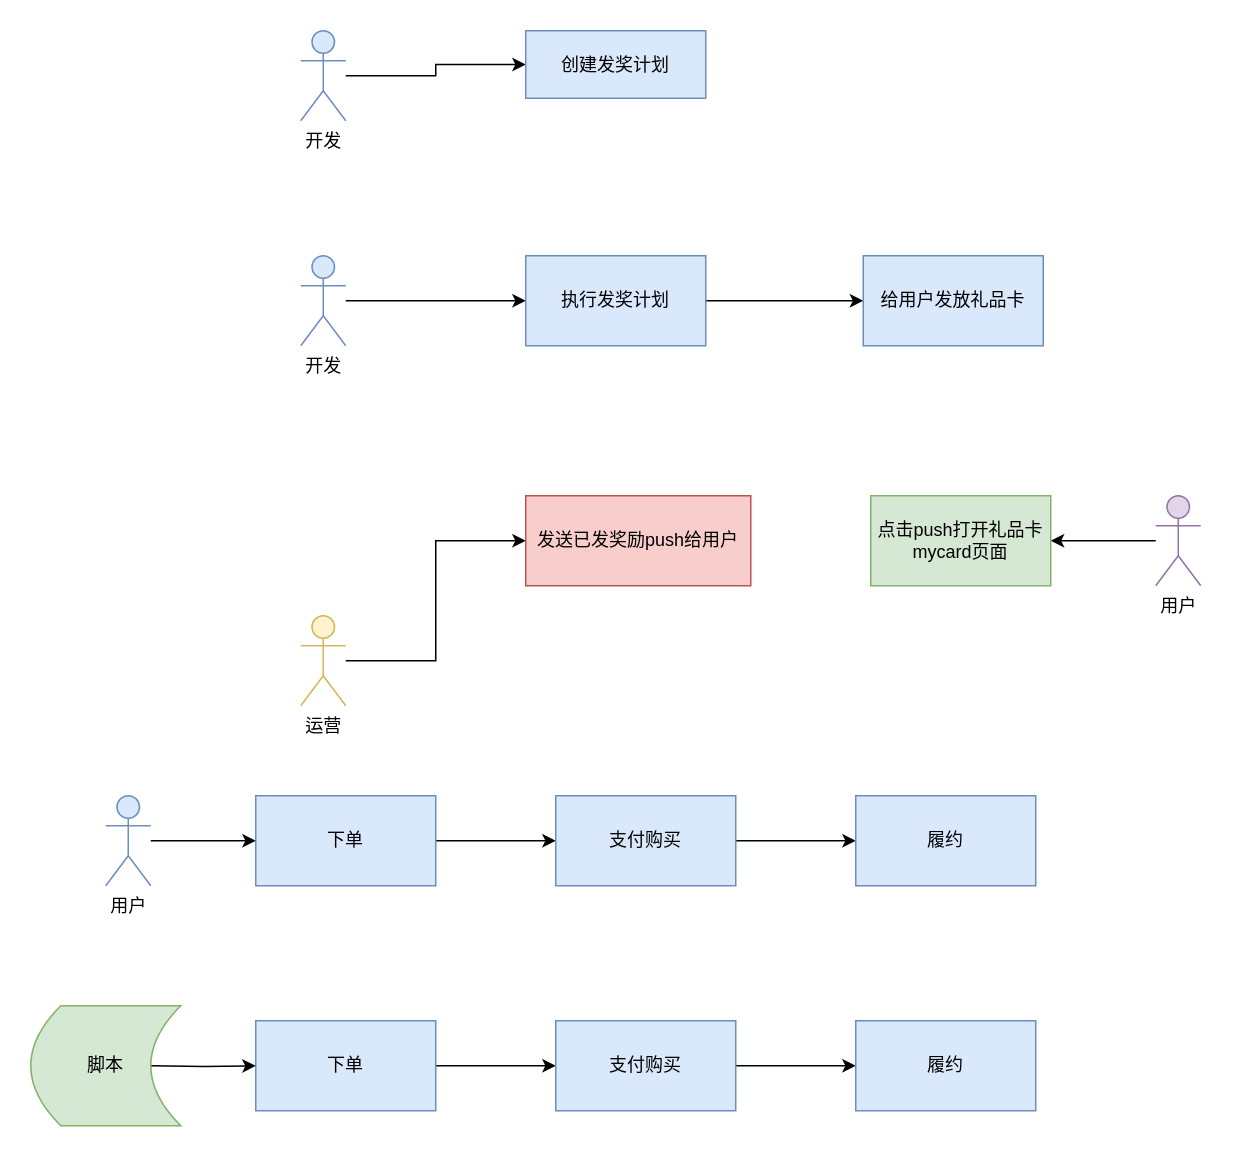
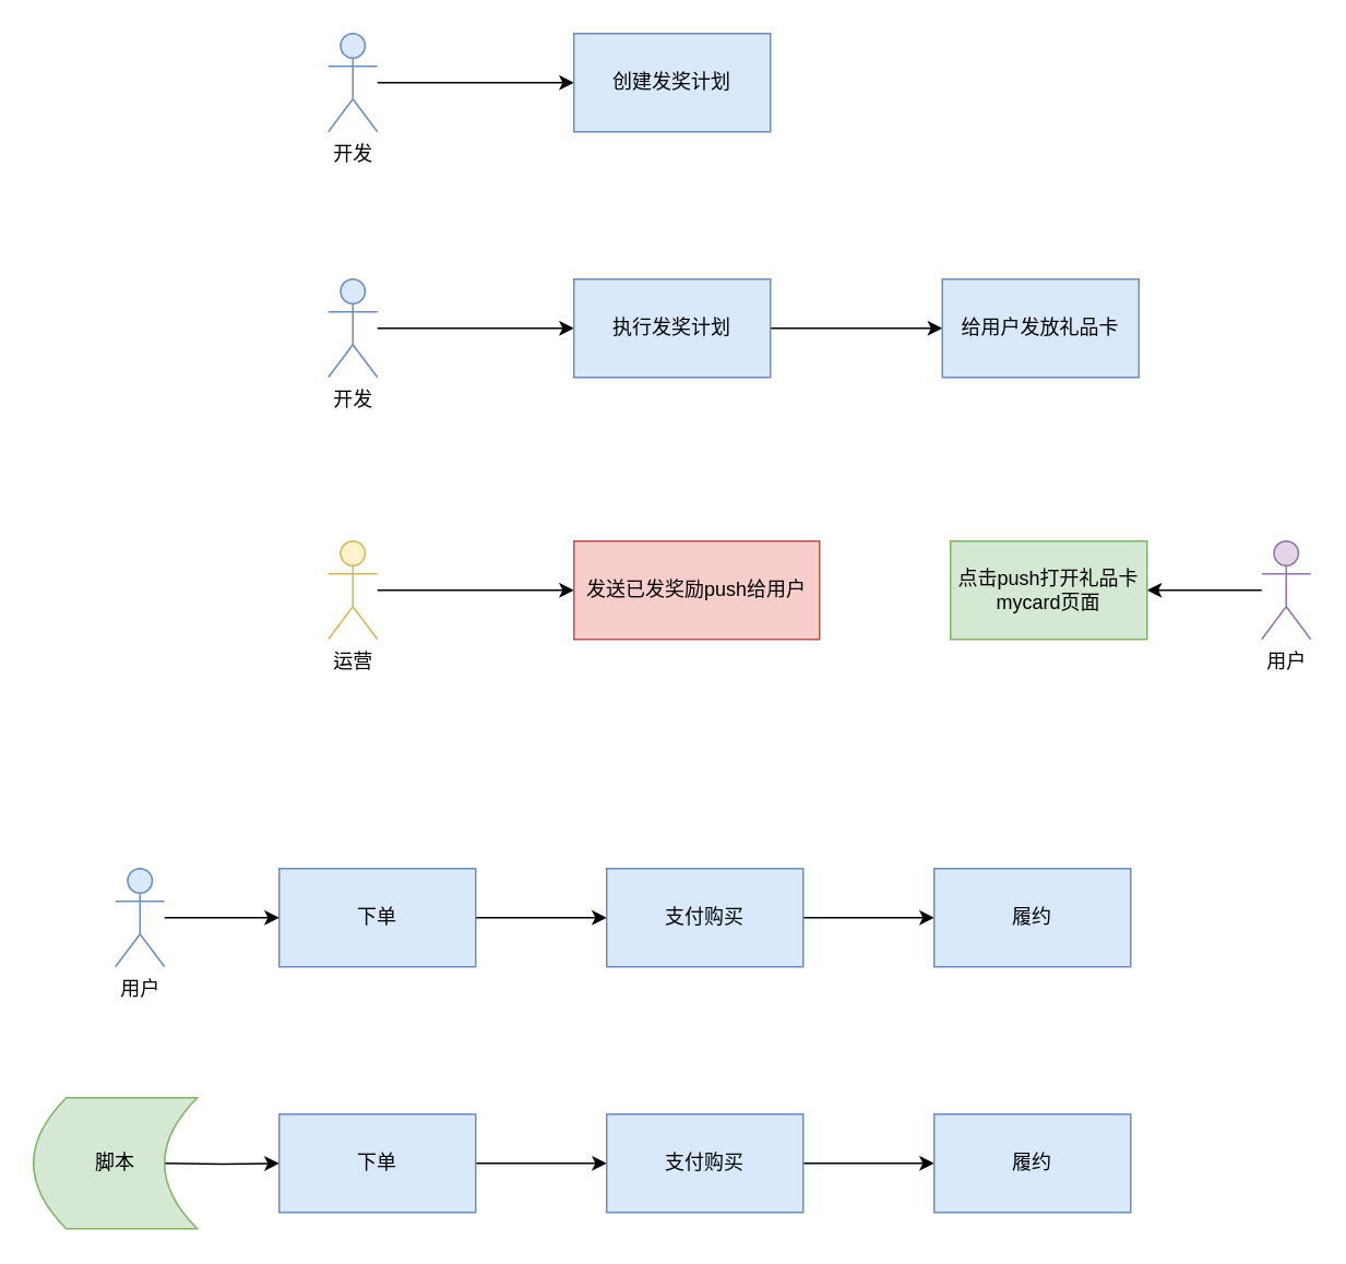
- <mxCell id="4" value="创建发奖计划" style="rounded=0;whiteSpace=wrap;html=1;fillColor=#dae8fc;strokeColor=#6c8ebf;" vertex="1" parent="1"><mxGeometry x="350" y="20" width="120" height="45" as="geometry" /></mxCell>
+ <mxCell id="4" value="创建发奖计划" style="rounded=0;whiteSpace=wrap;html=1;fillColor=#dae8fc;strokeColor=#6c8ebf;" vertex="1" parent="1"><mxGeometry x="350" y="20" width="120" height="60" as="geometry" /></mxCell>
- <mxCell id="11" value="运营" style="shape=umlActor;verticalLabelPosition=bottom;verticalAlign=top;html=1;outlineConnect=0;fillColor=#fff2cc;strokeColor=#d6b656;" vertex="1" parent="1"><mxGeometry x="200" y="410" width="30" height="60" as="geometry" /></mxCell>
+ <mxCell id="11" value="运营" style="shape=umlActor;verticalLabelPosition=bottom;verticalAlign=top;html=1;outlineConnect=0;fillColor=#fff2cc;strokeColor=#d6b656;" vertex="1" parent="1"><mxGeometry x="200" y="330" width="30" height="60" as="geometry" /></mxCell>
